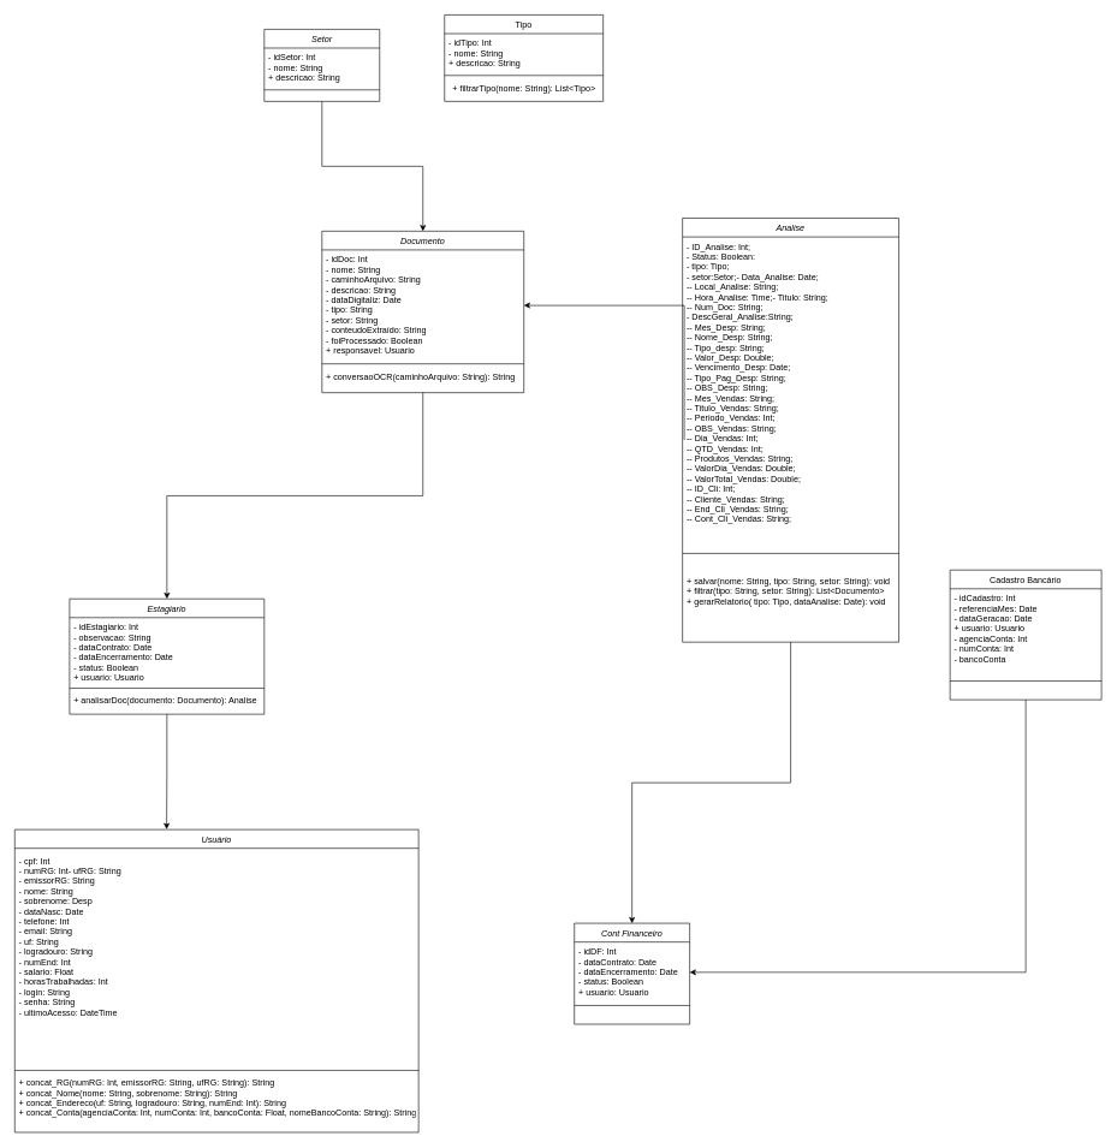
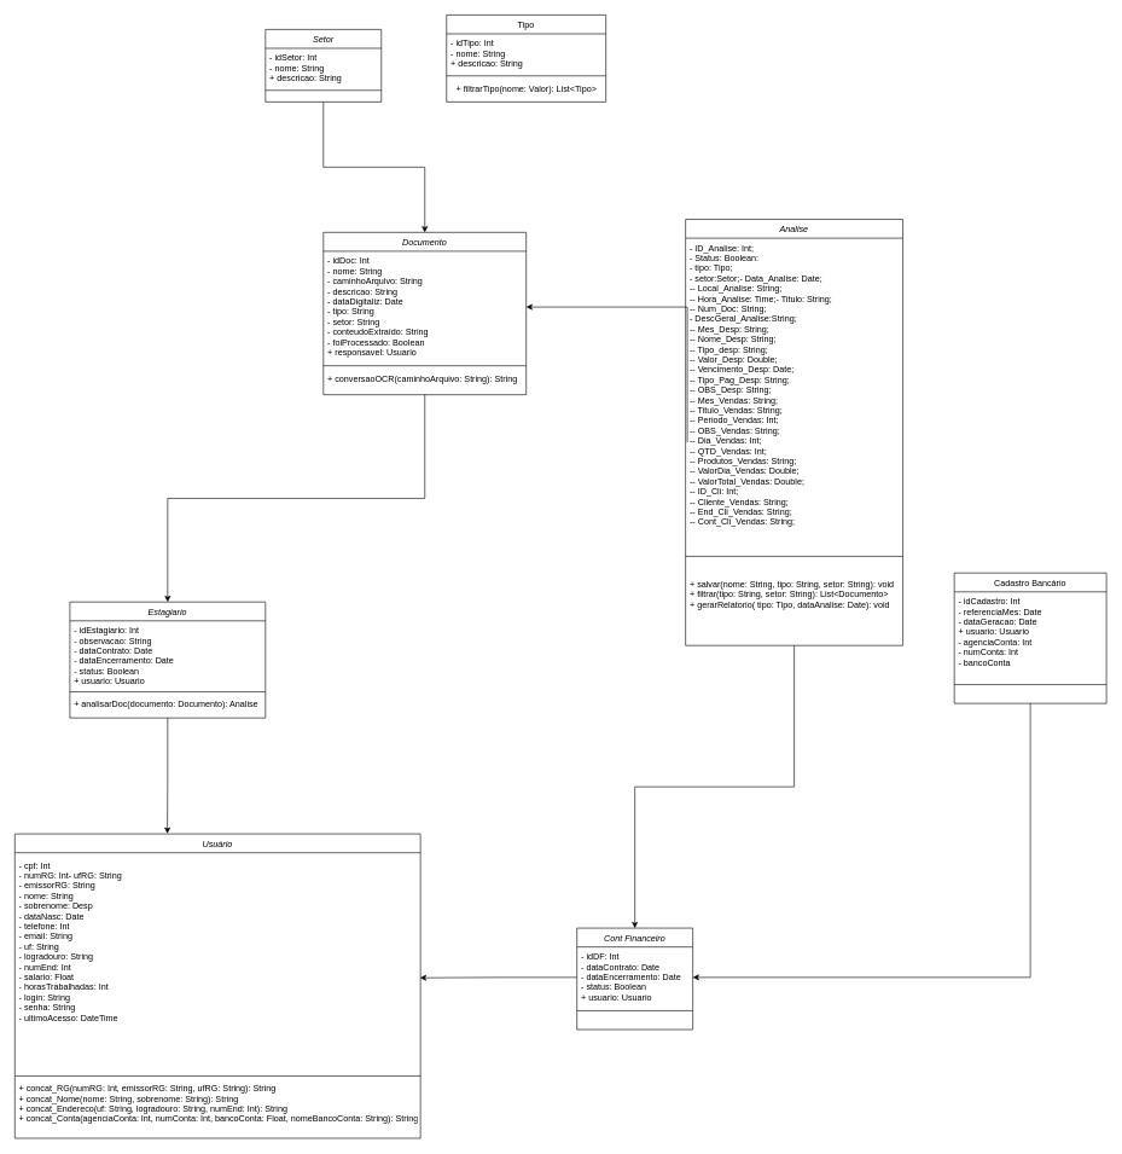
- <mxCell id="9" value="+ filtrarTipo(nome: String): List&amp;lt;Tipo&amp;gt;" style="text;html=1;align=center;verticalAlign=middle;resizable=0;points=[];autosize=1;strokeColor=none;fillColor=none;" parent="6" vertex="1"><mxGeometry y="88" width="220" height="30" as="geometry" /></mxCell>
+ <mxCell id="9" value="+ filtrarTipo(nome: Valor): List&amp;lt;Tipo&amp;gt;" style="text;html=1;align=center;verticalAlign=middle;resizable=0;points=[];autosize=1;strokeColor=none;fillColor=none;" parent="6" vertex="1"><mxGeometry y="88" width="220" height="30" as="geometry" /></mxCell>
+ <mxCell id="39" style="edgeStyle=orthogonalEdgeStyle;rounded=0;orthogonalLoop=1;jettySize=auto;html=1;exitX=0;exitY=0.5;exitDx=0;exitDy=0;entryX=0.999;entryY=0.562;entryDx=0;entryDy=0;entryPerimeter=0;" parent="1" source="16" target="34" edge="1"><mxGeometry relative="1" as="geometry" /></mxCell>
